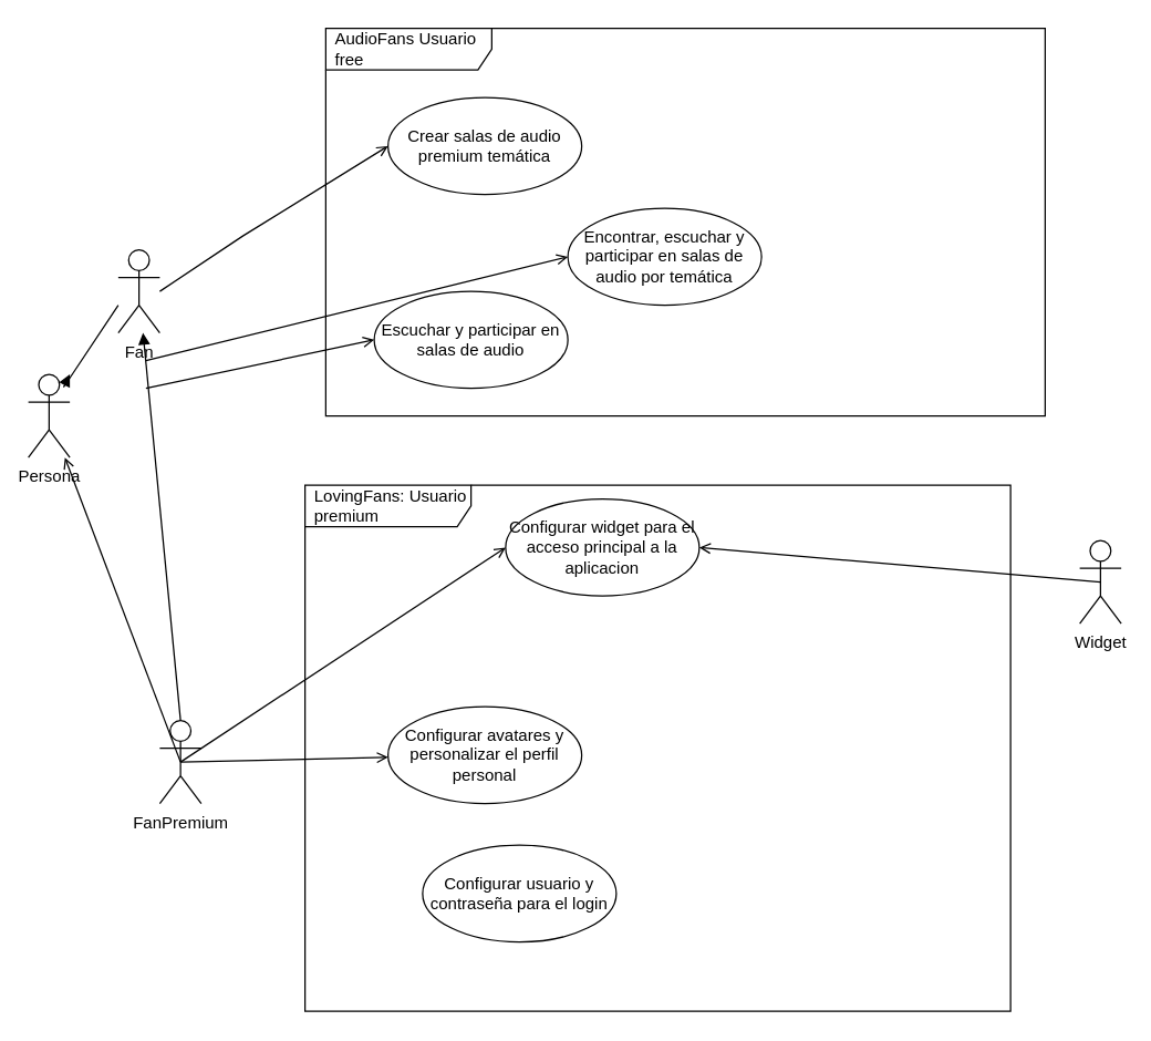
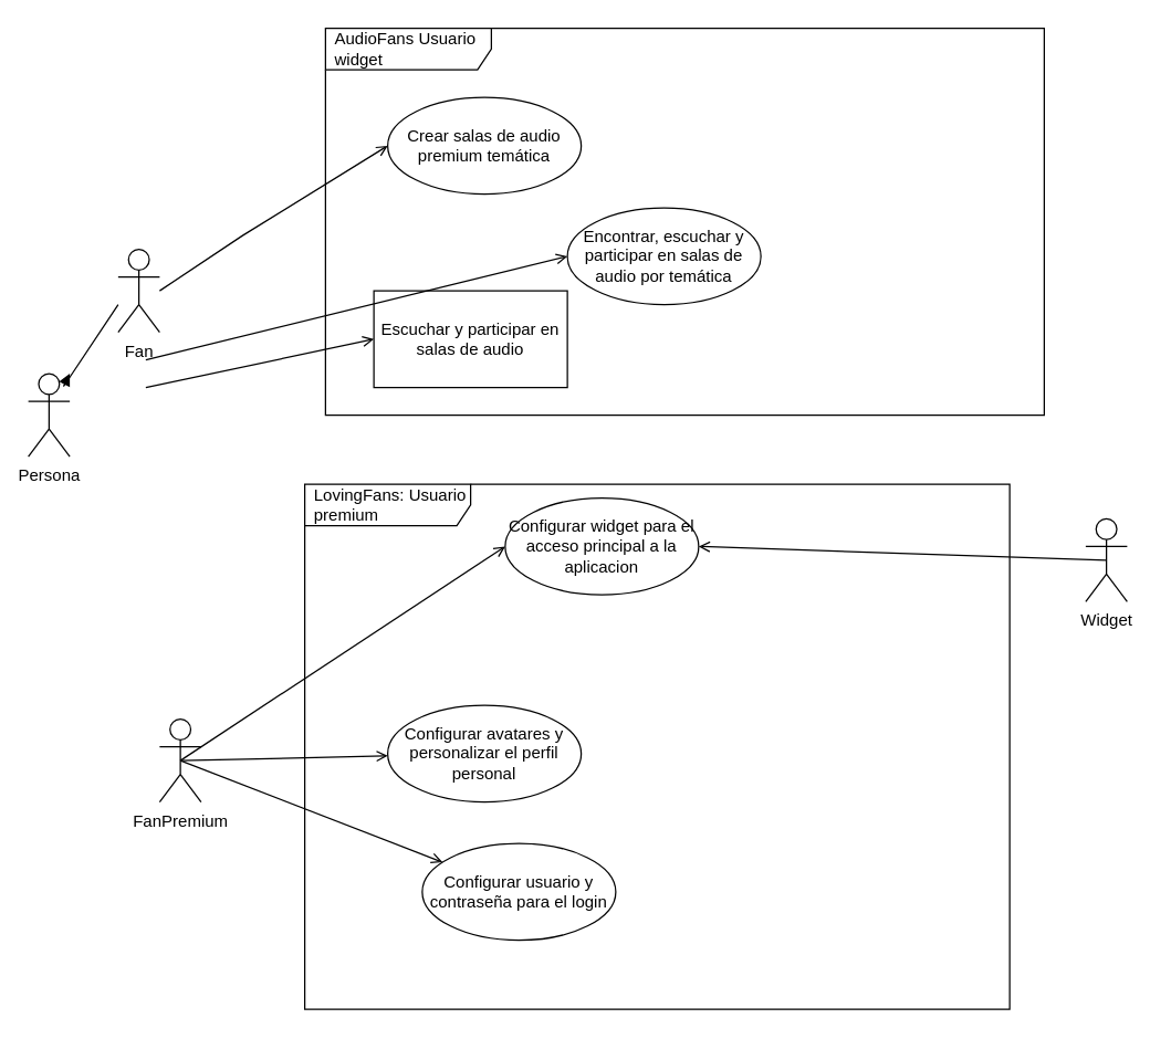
- <mxCell id="2" value="AudioFans Usuario free" style="shape=umlFrame;whiteSpace=wrap;html=1;width=120;height=30;boundedLbl=1;verticalAlign=middle;align=left;spacingLeft=5;" parent="1" vertex="1"><mxGeometry x="235" y="20" width="520" height="280" as="geometry" /></mxCell>
+ <mxCell id="2" value="AudioFans Usuario widget" style="shape=umlFrame;whiteSpace=wrap;html=1;width=120;height=30;boundedLbl=1;verticalAlign=middle;align=left;spacingLeft=5;" parent="1" vertex="1"><mxGeometry x="235" y="20" width="520" height="280" as="geometry" /></mxCell>
- <mxCell id="19" value="Escuchar y participar en salas de audio" style="ellipse;whiteSpace=wrap;html=1;" parent="1" vertex="1"><mxGeometry x="270" y="210" width="140" height="70" as="geometry" /></mxCell>
+ <mxCell id="19" value="Escuchar y participar en salas de audio" style="whiteSpace=wrap;html=1;rounded=0;" parent="1" vertex="1"><mxGeometry x="270" y="210" width="140" height="70" as="geometry" /></mxCell>
- <mxCell id="5" value="" style="html=1;verticalAlign=bottom;labelBackgroundColor=none;endArrow=block;endFill=1;exitX=0.5;exitY=0;exitDx=0;exitDy=0;exitPerimeter=0;" parent="1" source="6" target="16" edge="1"><mxGeometry width="160" relative="1" as="geometry"><mxPoint x="165" y="510" as="sourcePoint" /><mxPoint x="165" y="210" as="targetPoint" /><Array as="points" /></mxGeometry></mxCell>
- <mxCell id="9" value="Widget" style="shape=umlActor;verticalLabelPosition=bottom;verticalAlign=top;html=1;" parent="1" vertex="1"><mxGeometry x="780" y="390" width="30" height="60" as="geometry" /></mxCell>
+ <mxCell id="9" value="Widget" style="shape=umlActor;verticalLabelPosition=bottom;verticalAlign=top;html=1;" parent="1" vertex="1"><mxGeometry x="785" y="375" width="30" height="60" as="geometry" /></mxCell>
- <mxCell id="14" value="" style="endArrow=open;html=1;rounded=0;align=center;verticalAlign=top;endFill=0;labelBackgroundColor=none;endSize=6;exitX=0.5;exitY=0.5;exitDx=0;exitDy=0;exitPerimeter=0;" parent="1" source="6" target="3" edge="1"><mxGeometry relative="1" as="geometry"><mxPoint x="180" y="570" as="sourcePoint" /><mxPoint x="212.5" y="630" as="targetPoint" /></mxGeometry></mxCell>
+ <mxCell id="14" value="" style="endArrow=open;html=1;rounded=0;align=center;verticalAlign=top;endFill=0;labelBackgroundColor=none;endSize=6;exitX=0.5;exitY=0.5;exitDx=0;exitDy=0;exitPerimeter=0;" parent="1" source="6" target="11" edge="1"><mxGeometry relative="1" as="geometry"><mxPoint x="180" y="570" as="sourcePoint" /><mxPoint x="212.5" y="630" as="targetPoint" /></mxGeometry></mxCell>
